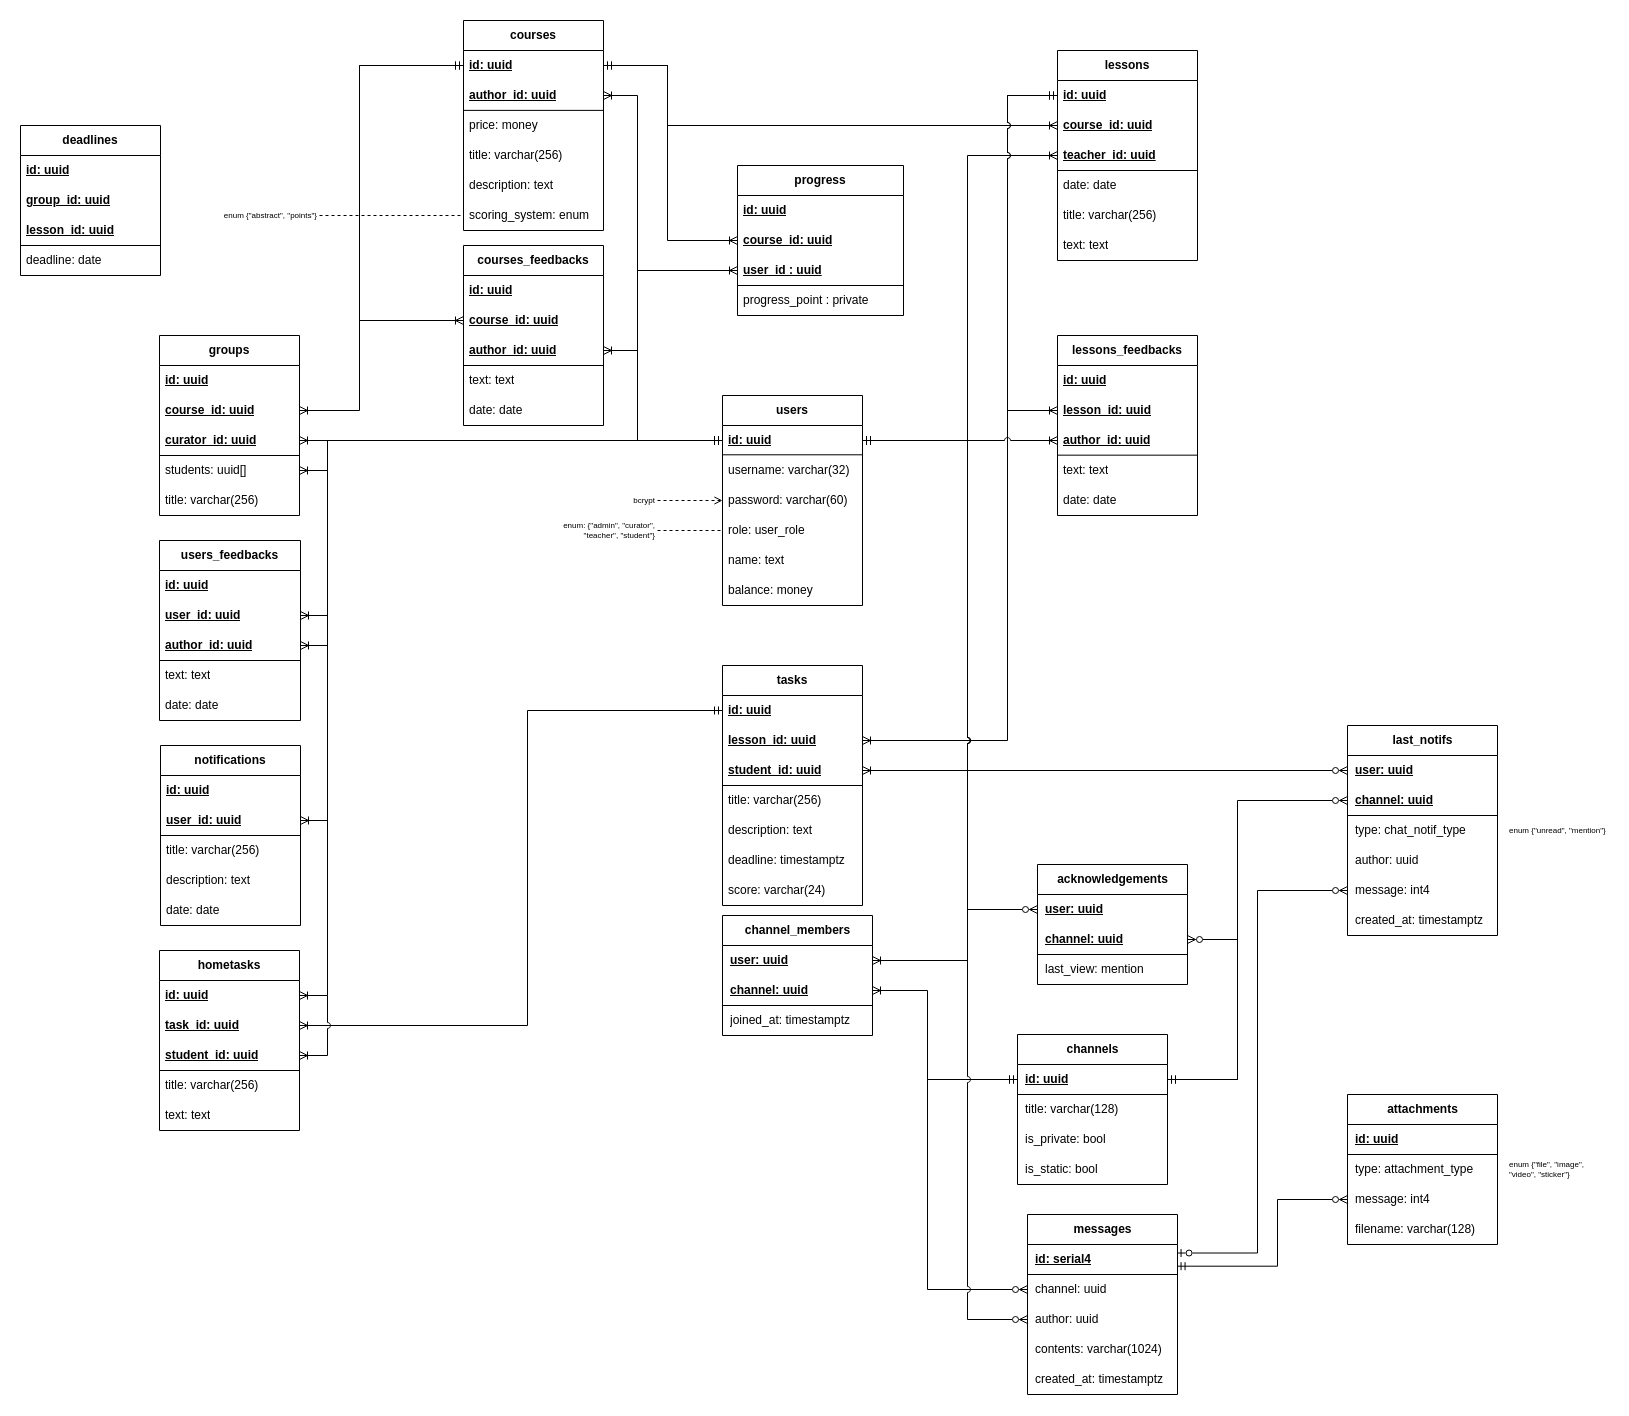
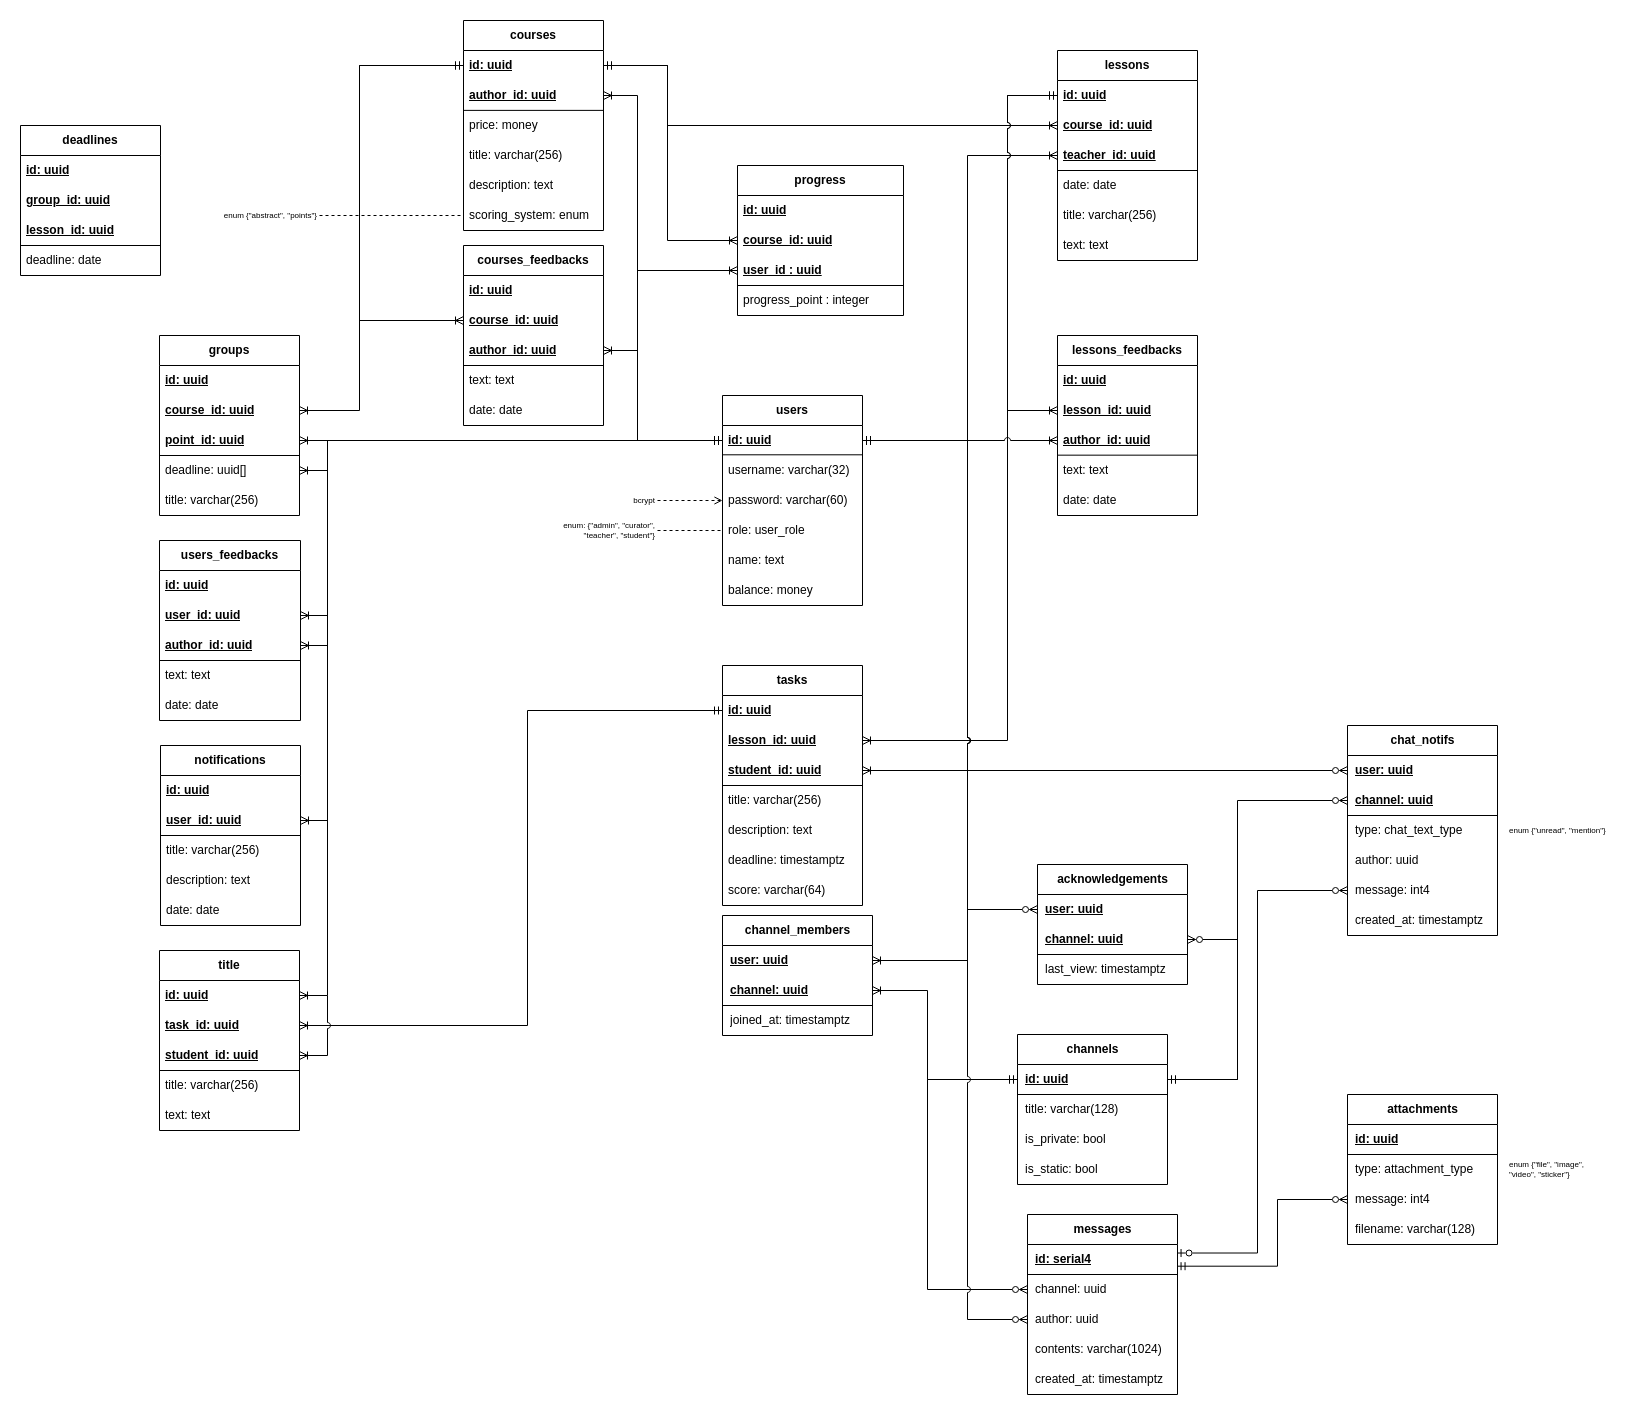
- <mxCell id="98" value="progress_point : private" style="text;strokeColor=none;fillColor=none;align=left;verticalAlign=middle;spacingLeft=4;spacingRight=4;overflow=hidden;points=[[0,0.5],[1,0.5]];portConstraint=eastwest;rotatable=0;whiteSpace=wrap;html=1;" parent="93" vertex="1"><mxGeometry y="120" width="166" height="30" as="geometry" /></mxCell>
+ <mxCell id="98" value="progress_point : integer" style="text;strokeColor=none;fillColor=none;align=left;verticalAlign=middle;spacingLeft=4;spacingRight=4;overflow=hidden;points=[[0,0.5],[1,0.5]];portConstraint=eastwest;rotatable=0;whiteSpace=wrap;html=1;" parent="93" vertex="1"><mxGeometry y="120" width="166" height="30" as="geometry" /></mxCell>
- <mxCell id="21" value="curator_id: uuid" style="text;strokeColor=none;fillColor=none;align=left;verticalAlign=middle;spacingLeft=4;spacingRight=4;overflow=hidden;points=[[0,0.5],[1,0.5]];portConstraint=eastwest;rotatable=0;whiteSpace=wrap;html=1;fontStyle=5" parent="18" vertex="1"><mxGeometry y="90" width="140" height="30" as="geometry" /></mxCell>
+ <mxCell id="21" value="point_id: uuid" style="text;strokeColor=none;fillColor=none;align=left;verticalAlign=middle;spacingLeft=4;spacingRight=4;overflow=hidden;points=[[0,0.5],[1,0.5]];portConstraint=eastwest;rotatable=0;whiteSpace=wrap;html=1;fontStyle=5" parent="18" vertex="1"><mxGeometry y="90" width="140" height="30" as="geometry" /></mxCell>
- <mxCell id="23" value="students: uuid[]" style="text;strokeColor=none;fillColor=none;align=left;verticalAlign=middle;spacingLeft=4;spacingRight=4;overflow=hidden;points=[[0,0.5],[1,0.5]];portConstraint=eastwest;rotatable=0;whiteSpace=wrap;html=1;" parent="18" vertex="1"><mxGeometry y="120" width="140" height="30" as="geometry" /></mxCell>
+ <mxCell id="23" value="deadline: uuid[]" style="text;strokeColor=none;fillColor=none;align=left;verticalAlign=middle;spacingLeft=4;spacingRight=4;overflow=hidden;points=[[0,0.5],[1,0.5]];portConstraint=eastwest;rotatable=0;whiteSpace=wrap;html=1;" parent="18" vertex="1"><mxGeometry y="120" width="140" height="30" as="geometry" /></mxCell>
- <mxCell id="141" value="last_notifs" style="shape=table;startSize=30;container=1;collapsible=1;childLayout=tableLayout;fixedRows=1;rowLines=0;fontStyle=1;align=center;resizeLast=1;html=1;" parent="1" vertex="1"><mxGeometry x="1347" y="725" width="150" height="210" as="geometry" /></mxCell>
+ <mxCell id="141" value="chat_notifs" style="shape=table;startSize=30;container=1;collapsible=1;childLayout=tableLayout;fixedRows=1;rowLines=0;fontStyle=1;align=center;resizeLast=1;html=1;" parent="1" vertex="1"><mxGeometry x="1347" y="725" width="150" height="210" as="geometry" /></mxCell>
- <mxCell id="147" value="type: chat_notif_type" style="shape=partialRectangle;connectable=0;fillColor=none;top=0;left=0;bottom=0;right=0;align=left;spacingLeft=6;overflow=hidden;whiteSpace=wrap;html=1;" parent="146" vertex="1"><mxGeometry width="150" height="30" as="geometry"><mxRectangle width="150" height="30" as="alternateBounds" /></mxGeometry></mxCell>
+ <mxCell id="147" value="type: chat_text_type" style="shape=partialRectangle;connectable=0;fillColor=none;top=0;left=0;bottom=0;right=0;align=left;spacingLeft=6;overflow=hidden;whiteSpace=wrap;html=1;" parent="146" vertex="1"><mxGeometry width="150" height="30" as="geometry"><mxRectangle width="150" height="30" as="alternateBounds" /></mxGeometry></mxCell>
- <mxCell id="49" value="score: varchar(24)" style="text;strokeColor=none;fillColor=none;align=left;verticalAlign=middle;spacingLeft=4;spacingRight=4;overflow=hidden;points=[[0,0.5],[1,0.5]];portConstraint=eastwest;rotatable=0;whiteSpace=wrap;html=1;" parent="42" vertex="1"><mxGeometry y="210" width="140" height="30" as="geometry" /></mxCell>
+ <mxCell id="49" value="score: varchar(64)" style="text;strokeColor=none;fillColor=none;align=left;verticalAlign=middle;spacingLeft=4;spacingRight=4;overflow=hidden;points=[[0,0.5],[1,0.5]];portConstraint=eastwest;rotatable=0;whiteSpace=wrap;html=1;" parent="42" vertex="1"><mxGeometry y="210" width="140" height="30" as="geometry" /></mxCell>
- <mxCell id="87" value="&lt;b&gt;hometasks&lt;/b&gt;" style="swimlane;fontStyle=0;childLayout=stackLayout;horizontal=1;startSize=30;horizontalStack=0;resizeParent=1;resizeParentMax=0;resizeLast=0;collapsible=1;marginBottom=0;whiteSpace=wrap;html=1;" parent="1" vertex="1"><mxGeometry x="159" y="950" width="140" height="180" as="geometry"><mxRectangle x="520" y="240" width="70" height="30" as="alternateBounds" /></mxGeometry></mxCell>
+ <mxCell id="87" value="&lt;b&gt;title&lt;/b&gt;" style="swimlane;fontStyle=0;childLayout=stackLayout;horizontal=1;startSize=30;horizontalStack=0;resizeParent=1;resizeParentMax=0;resizeLast=0;collapsible=1;marginBottom=0;whiteSpace=wrap;html=1;" parent="1" vertex="1"><mxGeometry x="159" y="950" width="140" height="180" as="geometry"><mxRectangle x="520" y="240" width="70" height="30" as="alternateBounds" /></mxGeometry></mxCell>
- <mxCell id="160" value="last_view: mention" style="shape=partialRectangle;connectable=0;fillColor=none;top=0;left=0;bottom=0;right=0;align=left;spacingLeft=6;overflow=hidden;whiteSpace=wrap;html=1;" parent="159" vertex="1"><mxGeometry width="150" height="30" as="geometry"><mxRectangle width="150" height="30" as="alternateBounds" /></mxGeometry></mxCell>
+ <mxCell id="160" value="last_view: timestamptz" style="shape=partialRectangle;connectable=0;fillColor=none;top=0;left=0;bottom=0;right=0;align=left;spacingLeft=6;overflow=hidden;whiteSpace=wrap;html=1;" parent="159" vertex="1"><mxGeometry width="150" height="30" as="geometry"><mxRectangle width="150" height="30" as="alternateBounds" /></mxGeometry></mxCell>
